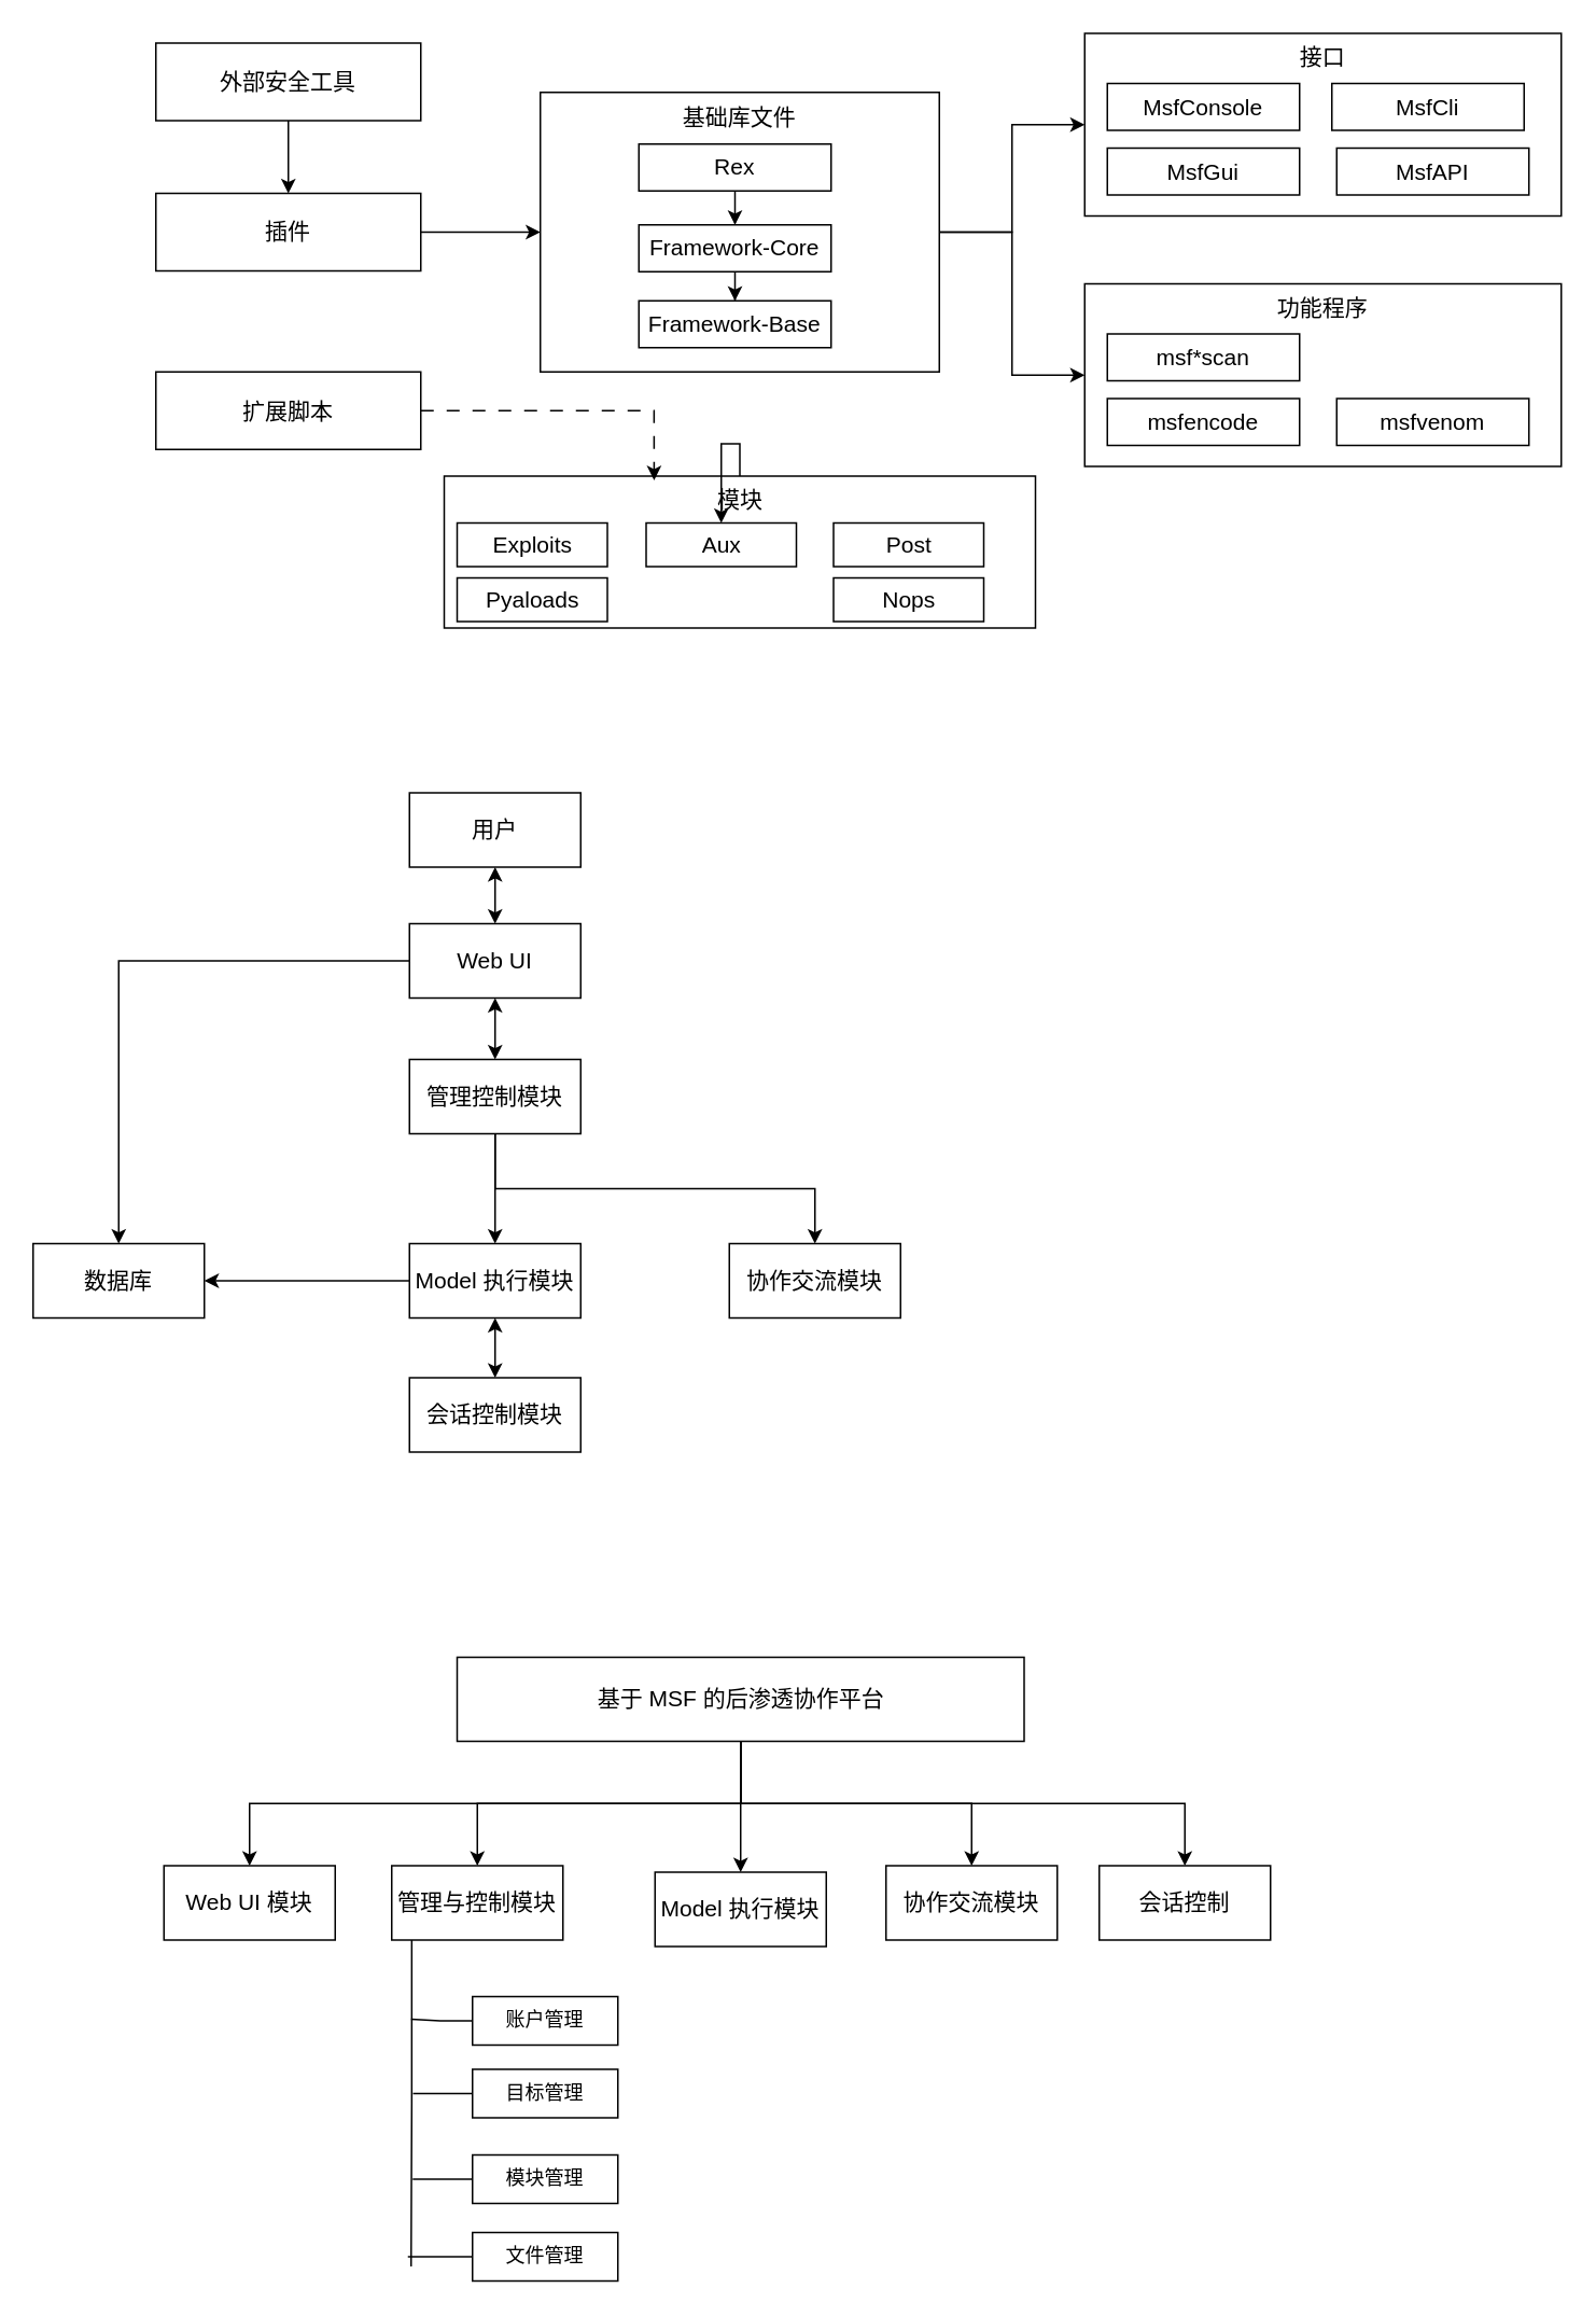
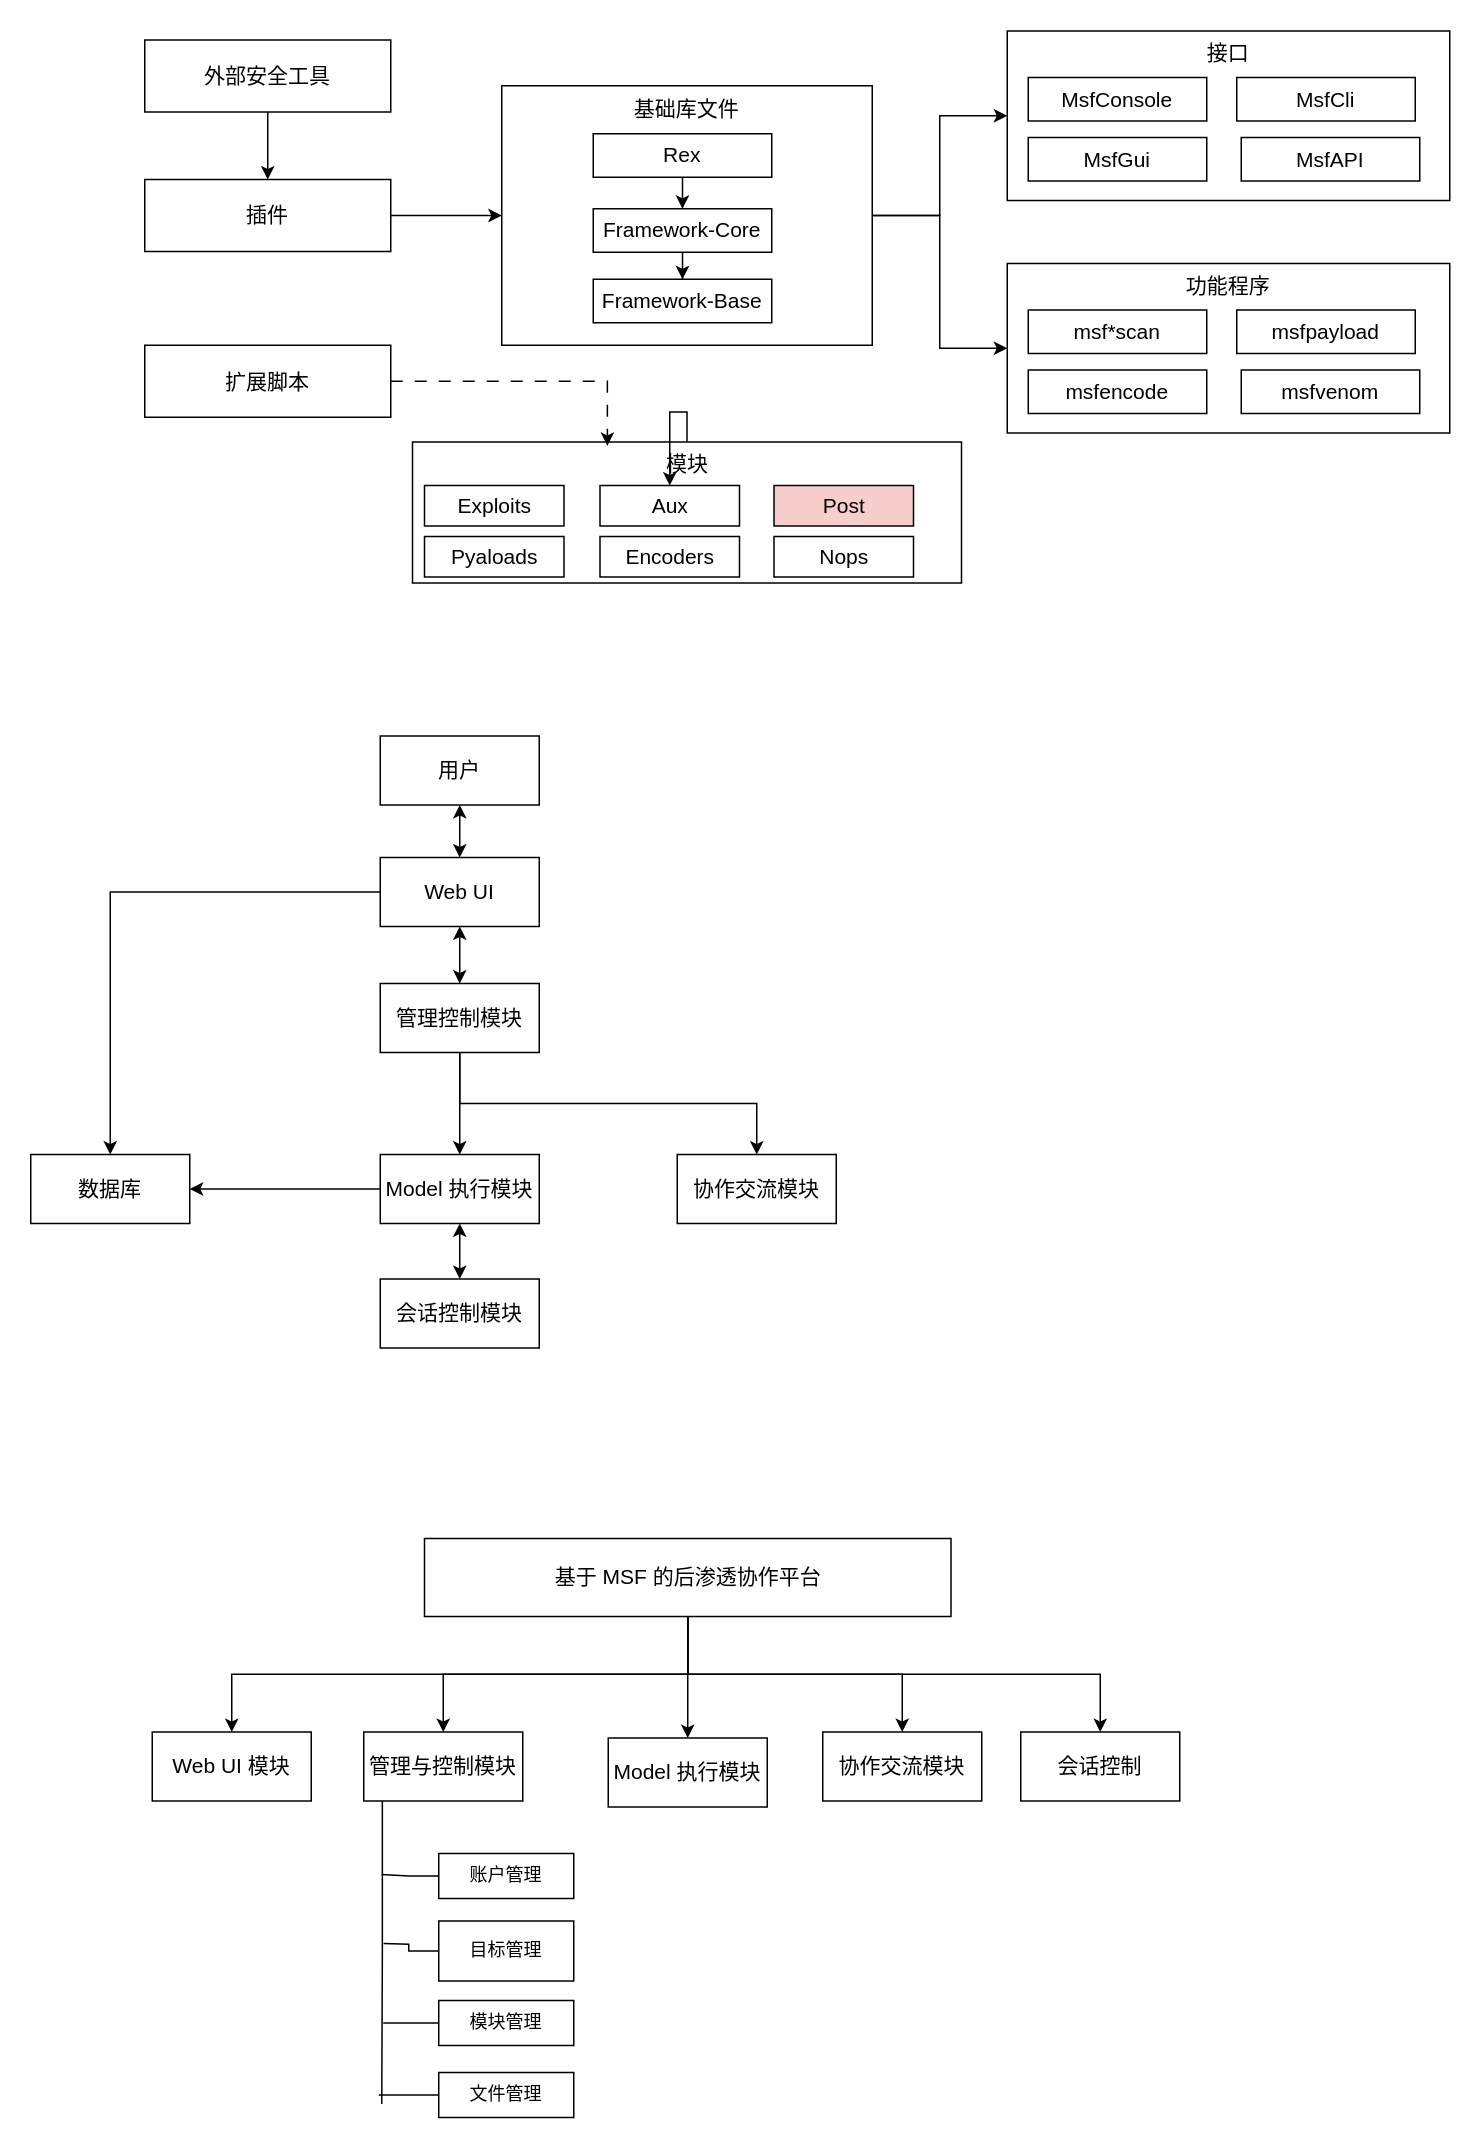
+ <mxCell id="34" value="msfpayload" style="rounded=0;whiteSpace=wrap;html=1;fontSize=14;" parent="31" vertex="1"><mxGeometry x="153" y="31" width="119" height="29" as="geometry" /></mxCell>
- <mxCell id="19" value="Post" style="rounded=0;whiteSpace=wrap;html=1;fontSize=14;" parent="15" vertex="1"><mxGeometry x="241" y="29" width="93" height="27" as="geometry" /></mxCell>
+ <mxCell id="19" value="Post" style="rounded=0;whiteSpace=wrap;html=1;fontSize=14;fillColor=#f8cecc;" parent="15" vertex="1"><mxGeometry x="241" y="29" width="93" height="27" as="geometry" /></mxCell>
+ <mxCell id="21" value="Encoders" style="rounded=0;whiteSpace=wrap;html=1;fontSize=14;" parent="15" vertex="1"><mxGeometry x="125" y="63" width="93" height="27" as="geometry" /></mxCell>
- <mxCell id="70" value="目标管理" style="rounded=0;whiteSpace=wrap;html=1;" vertex="1" parent="54"><mxGeometry x="191" y="255" width="90" height="30" as="geometry" /></mxCell>
+ <mxCell id="70" value="目标管理" style="rounded=0;whiteSpace=wrap;html=1;" vertex="1" parent="54"><mxGeometry x="191" y="255" width="90" height="40" as="geometry" /></mxCell>
